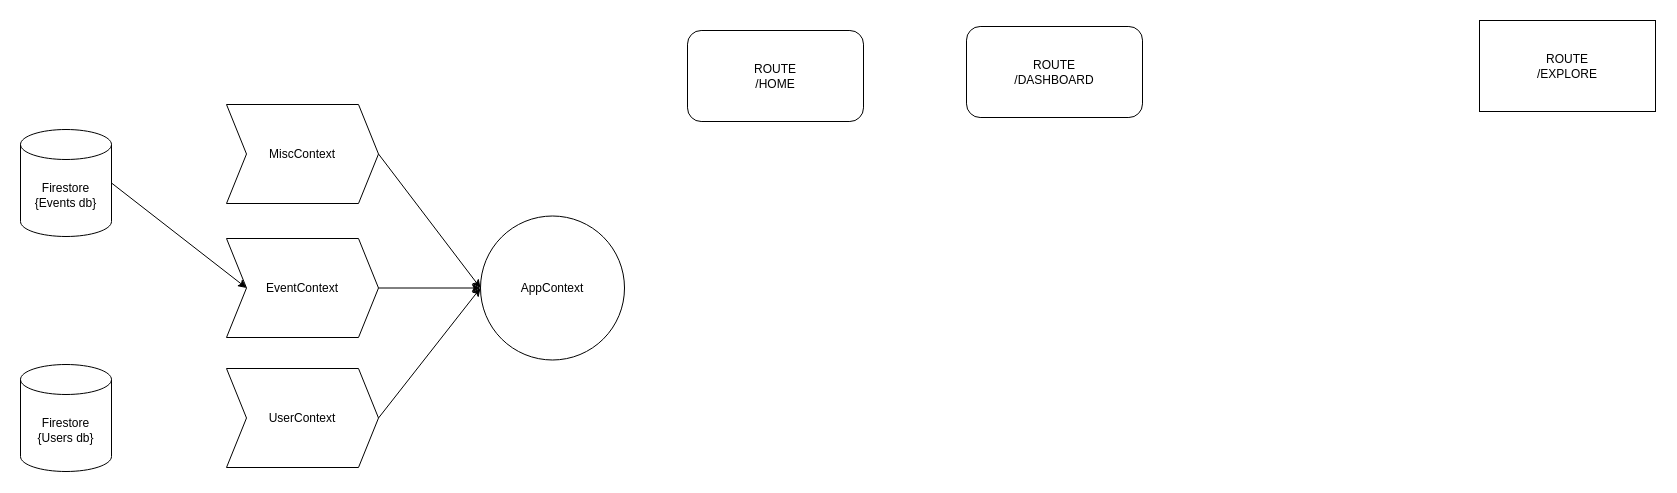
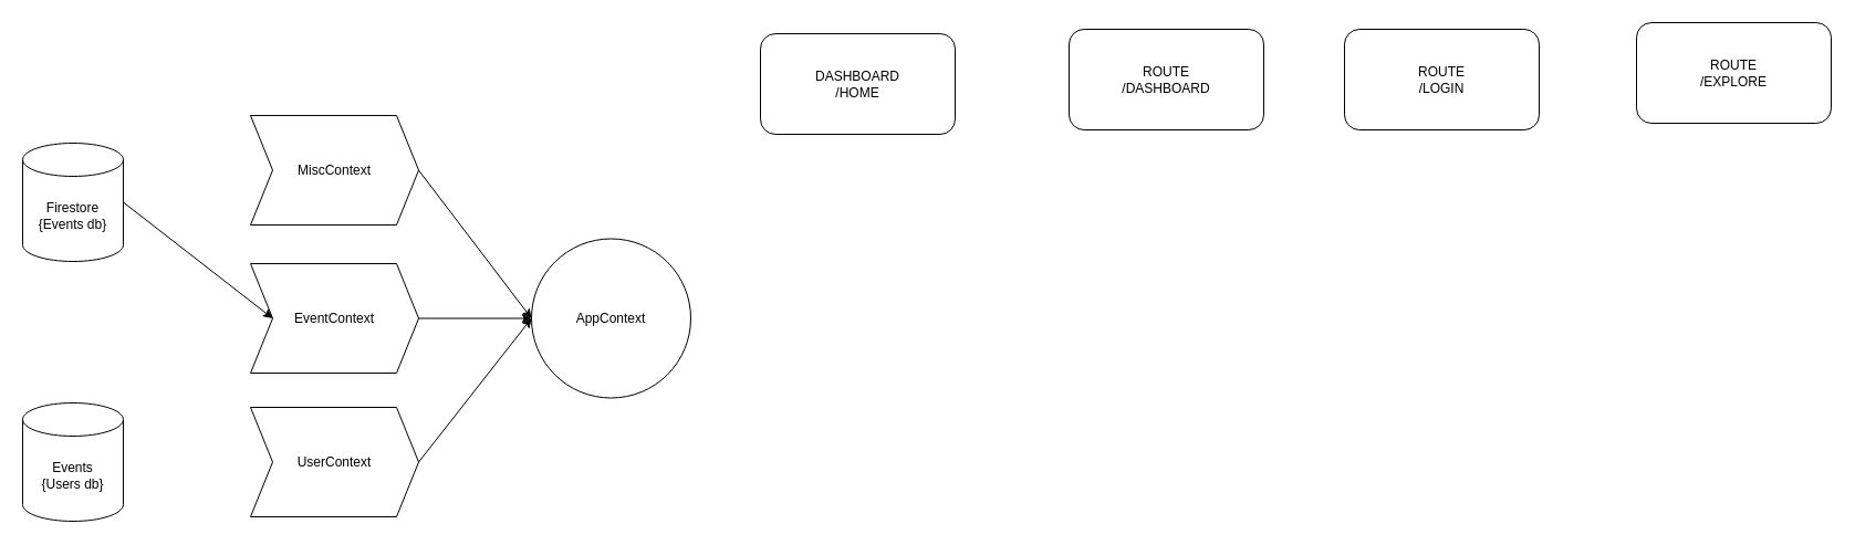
- <mxCell id="15" value="ROUTE&lt;br&gt;/EXPLORE" style="whiteSpace=wrap;html=1;rounded=0;" vertex="1" parent="1"><mxGeometry x="1479" y="20" width="176" height="91" as="geometry" /></mxCell>
+ <mxCell id="15" value="ROUTE&lt;br&gt;/EXPLORE" style="rounded=1;whiteSpace=wrap;html=1;" vertex="1" parent="1"><mxGeometry x="1479" y="20" width="176" height="91" as="geometry" /></mxCell>
+ <mxCell id="14" value="ROUTE&lt;br&gt;/LOGIN" style="rounded=1;whiteSpace=wrap;html=1;" vertex="1" parent="1"><mxGeometry x="1215" y="26" width="176" height="91" as="geometry" /></mxCell>
- <mxCell id="12" value="ROUTE&lt;br&gt;/HOME" style="rounded=1;whiteSpace=wrap;html=1;" vertex="1" parent="1"><mxGeometry x="687" y="30" width="176" height="91" as="geometry" /></mxCell>
+ <mxCell id="12" value="DASHBOARD&lt;br&gt;/HOME" style="rounded=1;whiteSpace=wrap;html=1;" vertex="1" parent="1"><mxGeometry x="687" y="30" width="176" height="91" as="geometry" /></mxCell>
- <mxCell id="11" value="Firestore&lt;br&gt;{Users db}" style="shape=cylinder3;whiteSpace=wrap;html=1;boundedLbl=1;backgroundOutline=1;size=15;" vertex="1" parent="1"><mxGeometry x="20" y="364" width="91" height="107" as="geometry" /></mxCell>
+ <mxCell id="11" value="Events&lt;br&gt;{Users db}" style="shape=cylinder3;whiteSpace=wrap;html=1;boundedLbl=1;backgroundOutline=1;size=15;" vertex="1" parent="1"><mxGeometry x="20" y="364" width="91" height="107" as="geometry" /></mxCell>
